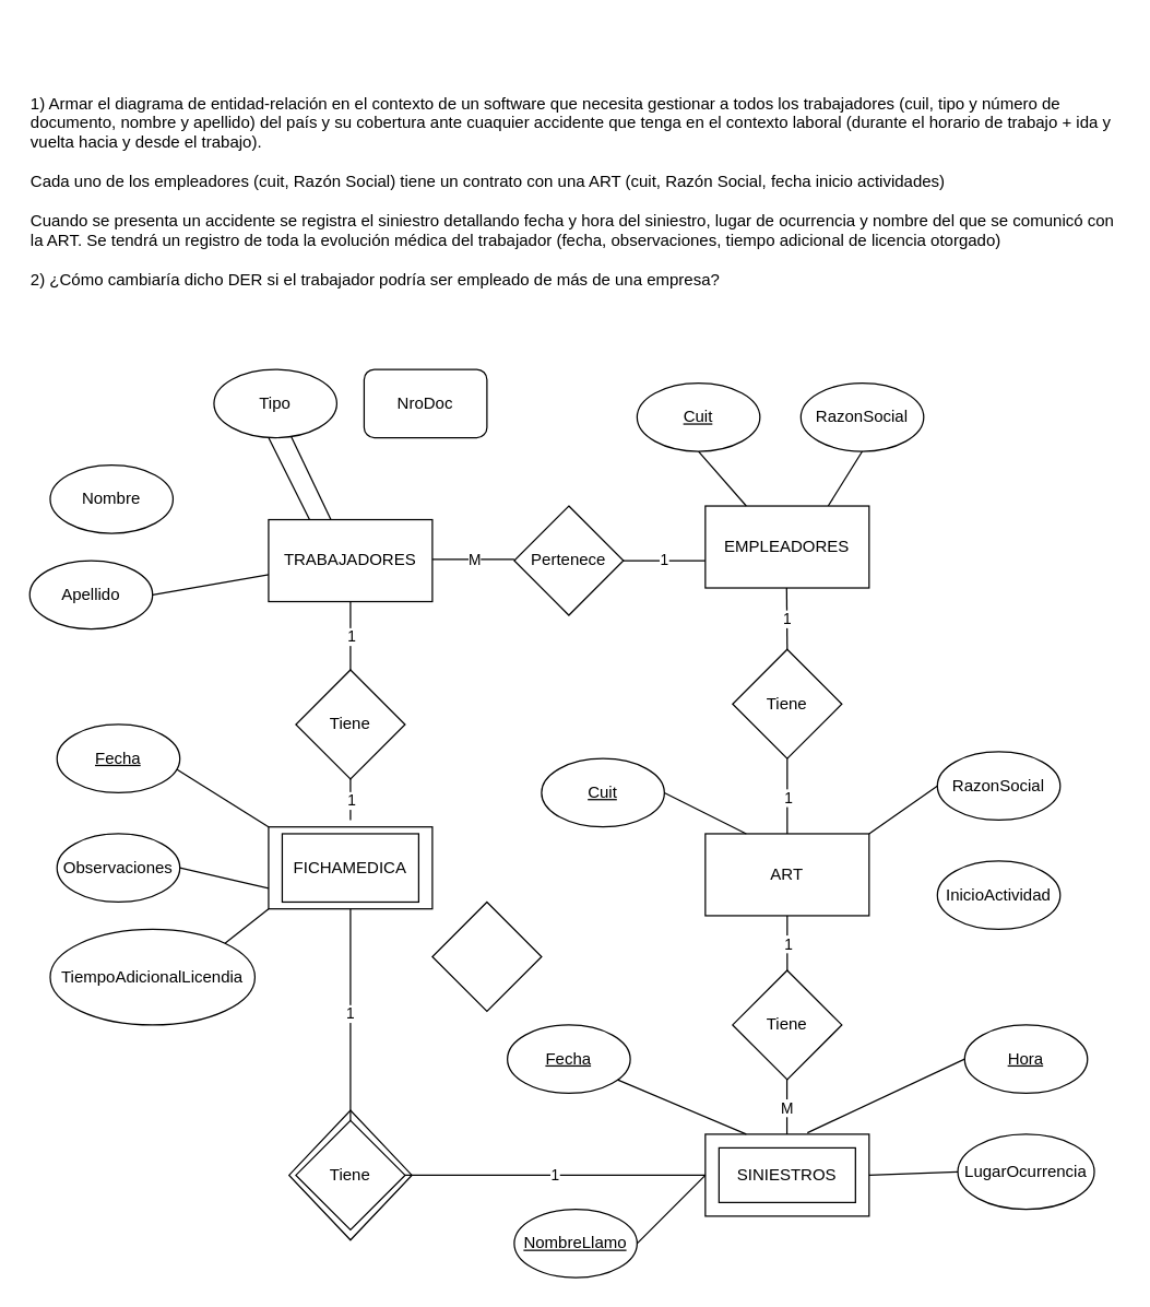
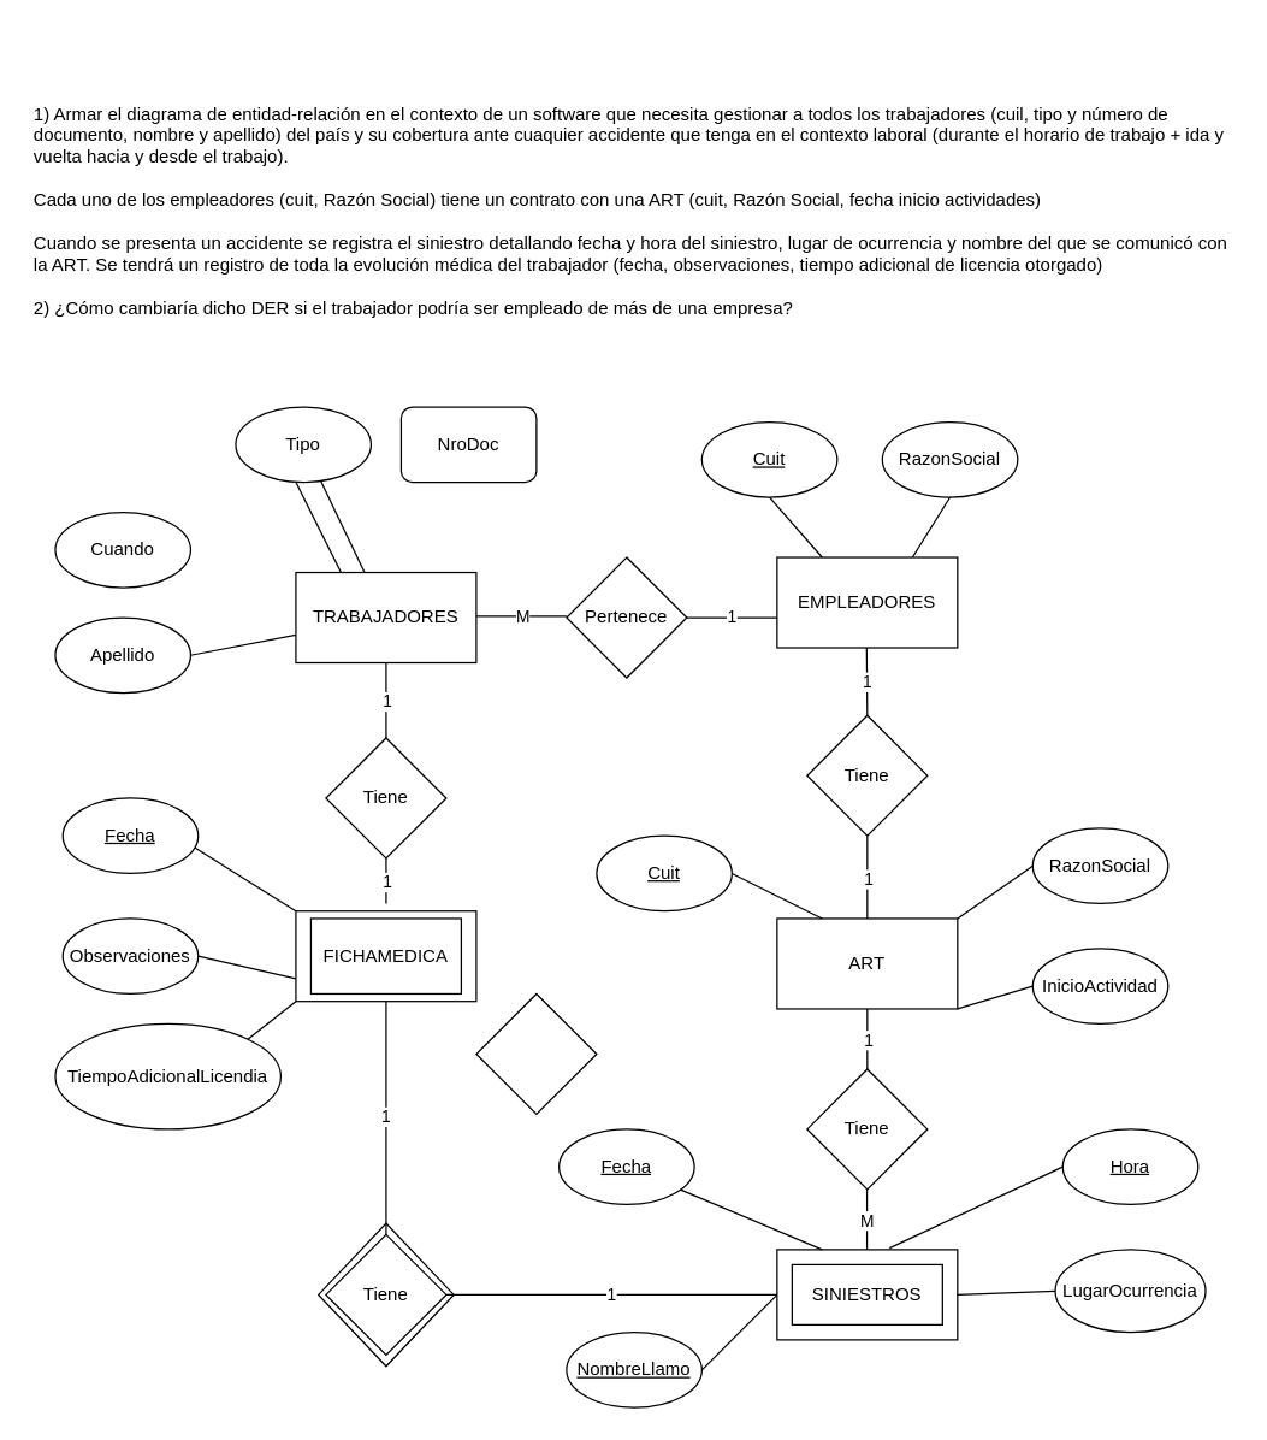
- <mxCell id="6" value="Nombre" style="ellipse;whiteSpace=wrap;html=1;movable=1;resizable=1;rotatable=1;deletable=1;editable=1;locked=0;connectable=1;" vertex="1" parent="1"><mxGeometry x="36" y="340" width="90" height="50" as="geometry" /></mxCell>
+ <mxCell id="6" value="Cuando" style="ellipse;whiteSpace=wrap;html=1;movable=1;resizable=1;rotatable=1;deletable=1;editable=1;locked=0;connectable=1;" vertex="1" parent="1"><mxGeometry x="36" y="340" width="90" height="50" as="geometry" /></mxCell>
- <mxCell id="9" value="Apellido" style="ellipse;whiteSpace=wrap;html=1;movable=1;resizable=1;rotatable=1;deletable=1;editable=1;locked=0;connectable=1;" vertex="1" parent="1"><mxGeometry x="21" y="410" width="90" height="50" as="geometry" /></mxCell>
+ <mxCell id="9" value="Apellido" style="ellipse;whiteSpace=wrap;html=1;movable=1;resizable=1;rotatable=1;deletable=1;editable=1;locked=0;connectable=1;" vertex="1" parent="1"><mxGeometry x="36" y="410" width="90" height="50" as="geometry" /></mxCell>
+ <mxCell id="22" value="" style="endArrow=none;html=1;rounded=0;entryX=0;entryY=0.5;entryDx=0;entryDy=0;exitX=1;exitY=1;exitDx=0;exitDy=0;movable=1;resizable=1;rotatable=1;deletable=1;editable=1;locked=0;connectable=1;" edge="1" parent="1" source="19" target="8"><mxGeometry width="50" height="50" relative="1" as="geometry"><mxPoint x="586" y="580" as="sourcePoint" /><mxPoint x="576" y="550" as="targetPoint" /><Array as="points" /></mxGeometry></mxCell>
